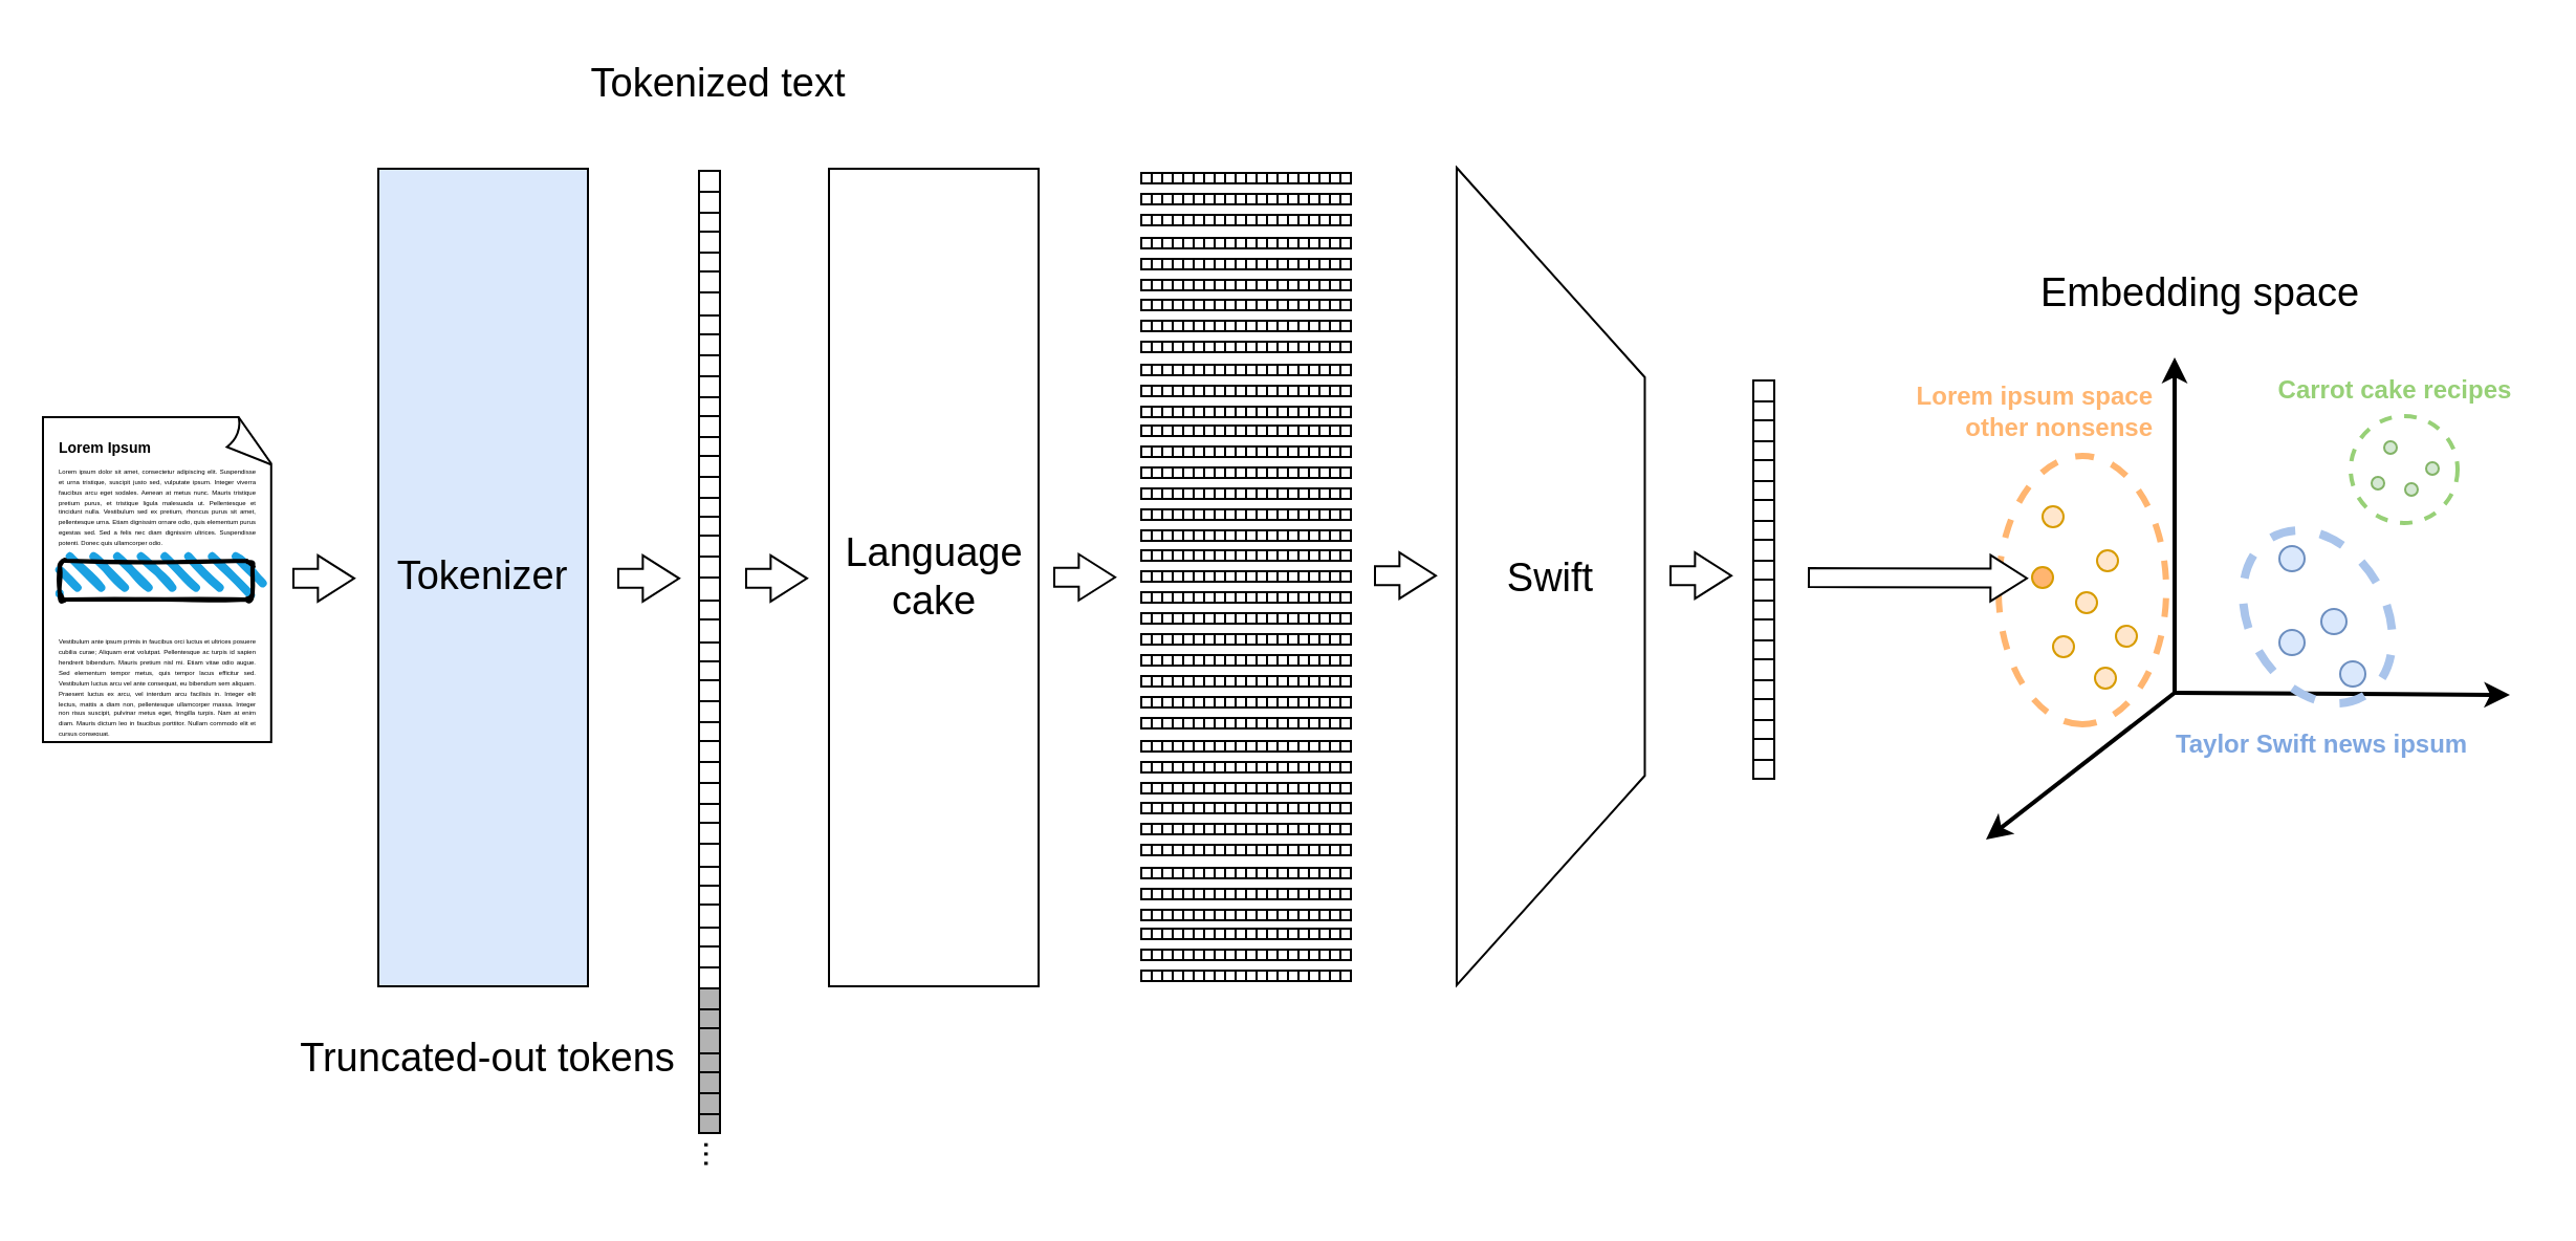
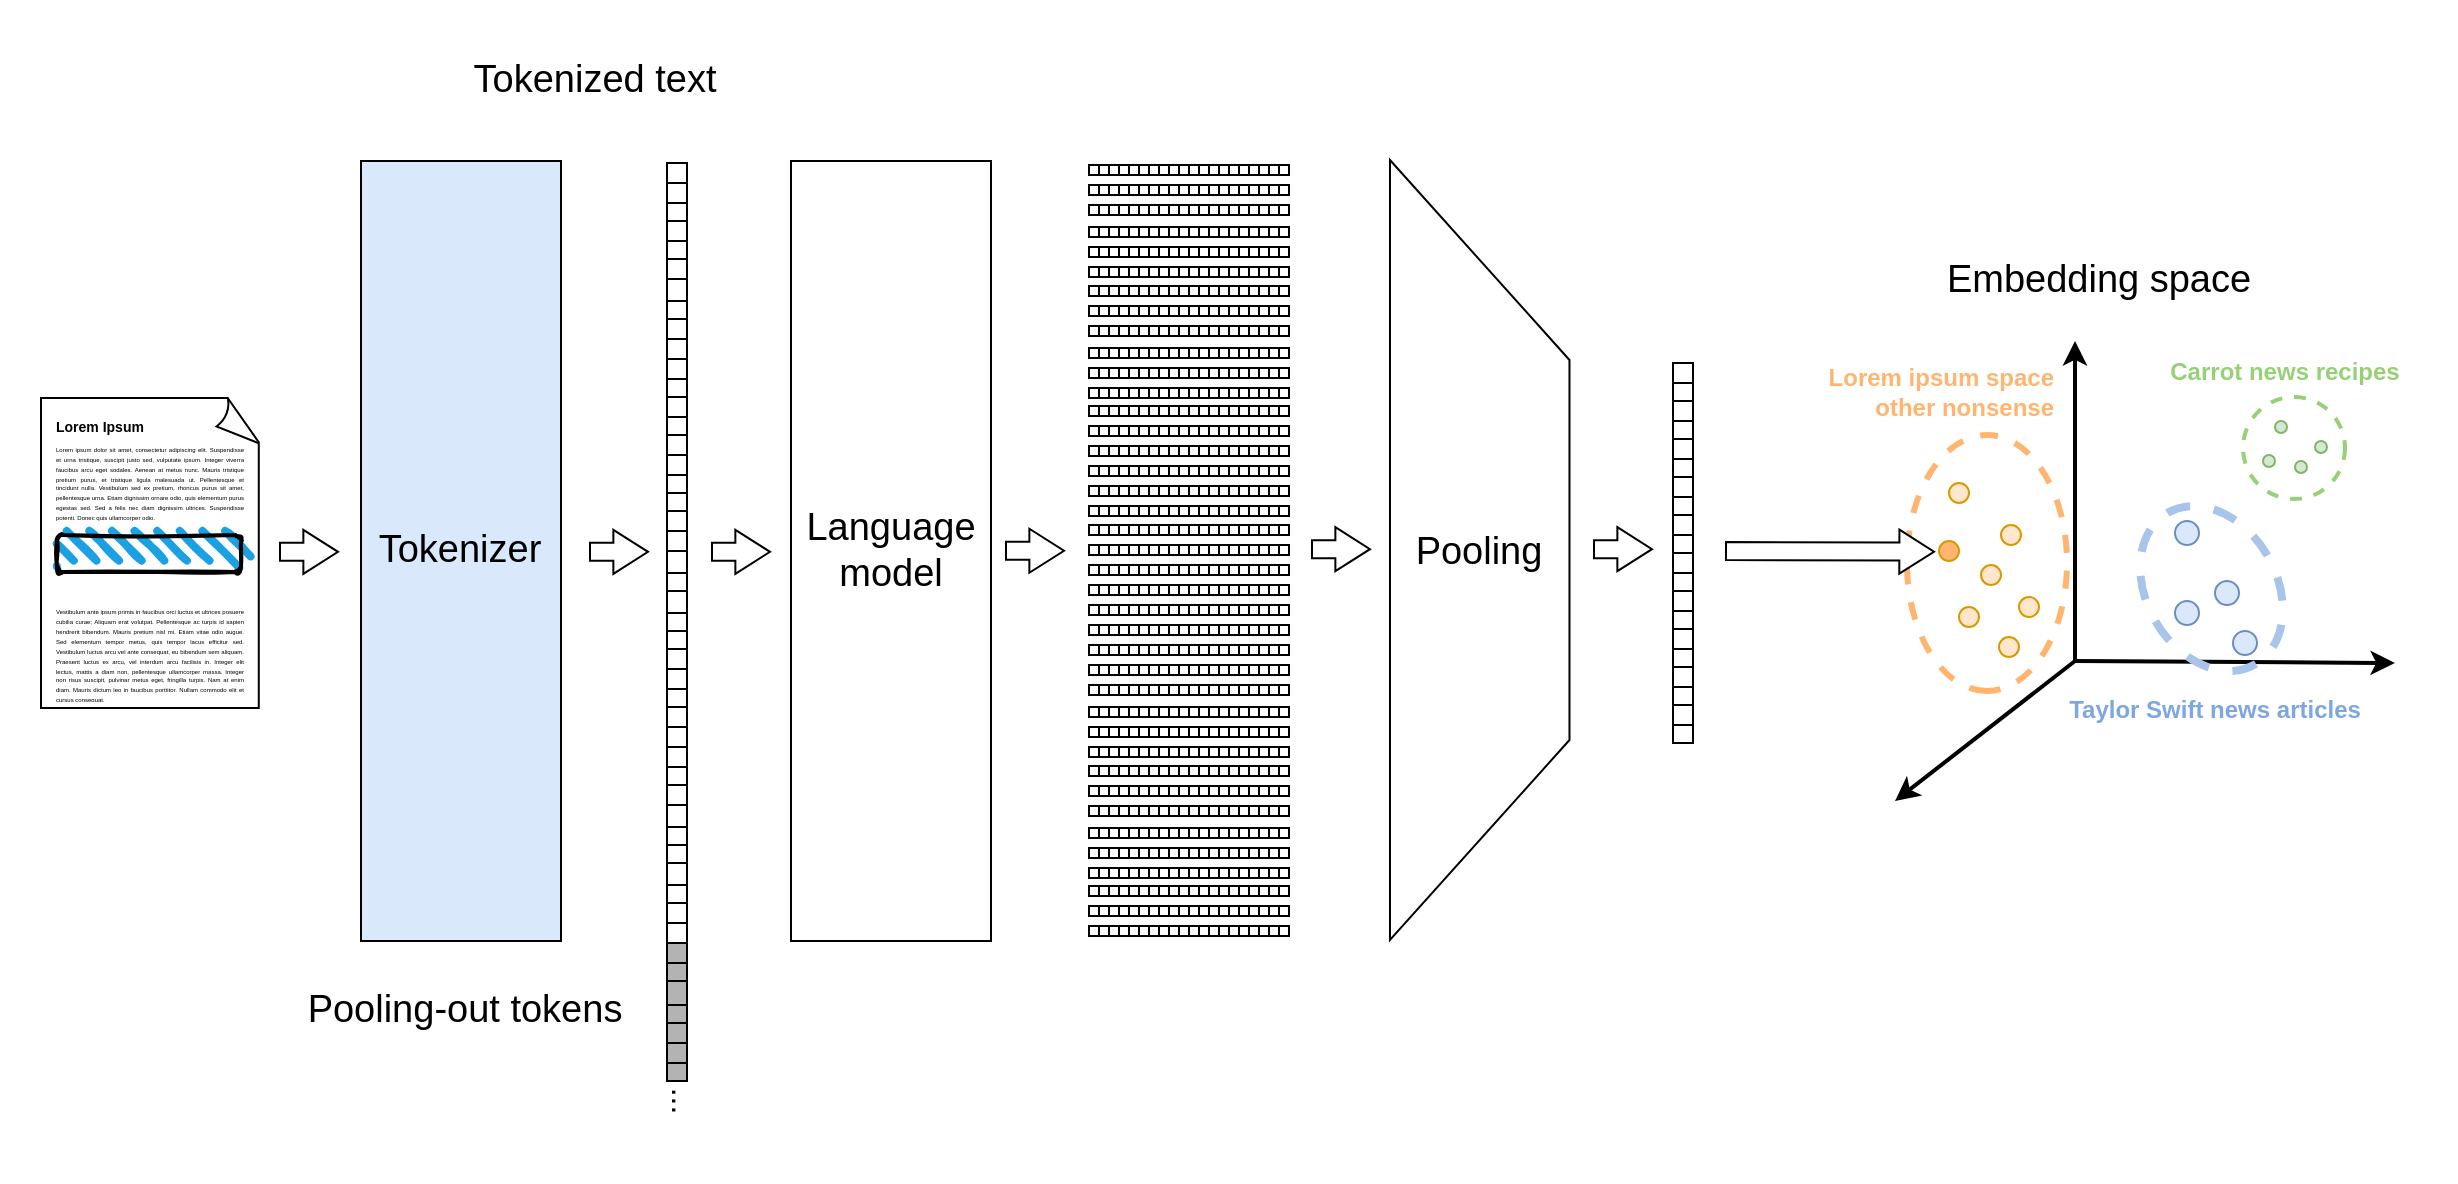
- <mxCell id="152" value="&lt;font style=&quot;font-size: 19px;&quot;&gt;Tokenized text&lt;/font&gt;" style="text;html=1;align=center;verticalAlign=middle;resizable=0;points=[];autosize=1;strokeColor=none;fillColor=none;" vertex="1" parent="1"><mxGeometry x="272" y="20" width="140" height="40" as="geometry" /></mxCell>
+ <mxCell id="152" value="&lt;font style=&quot;font-size: 19px;&quot;&gt;Tokenized text&lt;/font&gt;" style="text;html=1;align=center;verticalAlign=middle;resizable=0;points=[];autosize=1;strokeColor=none;fillColor=none;" vertex="1" parent="1"><mxGeometry x="227" y="20" width="140" height="40" as="geometry" /></mxCell>
- <mxCell id="162" value="&lt;div&gt;&lt;b style=&quot;color: rgb(151, 208, 119);&quot;&gt;Carrot cake recipes&lt;/b&gt;&lt;/div&gt;" style="text;html=1;align=center;verticalAlign=middle;resizable=0;points=[];autosize=1;strokeColor=none;fillColor=none;" vertex="1" parent="1"><mxGeometry x="1077" y="171" width="130" height="30" as="geometry" /></mxCell>
+ <mxCell id="162" value="&lt;div&gt;&lt;b style=&quot;color: rgb(151, 208, 119);&quot;&gt;Carrot news recipes&lt;/b&gt;&lt;/div&gt;" style="text;html=1;align=center;verticalAlign=middle;resizable=0;points=[];autosize=1;strokeColor=none;fillColor=none;" vertex="1" parent="1"><mxGeometry x="1077" y="171" width="130" height="30" as="geometry" /></mxCell>
- <mxCell id="44" value="&lt;div&gt;&lt;font style=&quot;font-size: 19px;&quot;&gt;Language&lt;/font&gt;&lt;/div&gt;&lt;div&gt;&lt;font style=&quot;font-size: 19px;&quot;&gt;cake&lt;/font&gt;&lt;/div&gt;" style="text;html=1;align=center;verticalAlign=middle;resizable=0;points=[];autosize=1;strokeColor=none;fillColor=none;" parent="1" vertex="1"><mxGeometry x="390" y="244.51" width="110" height="60" as="geometry" /></mxCell>
+ <mxCell id="44" value="&lt;div&gt;&lt;font style=&quot;font-size: 19px;&quot;&gt;Language&lt;/font&gt;&lt;/div&gt;&lt;div&gt;&lt;font style=&quot;font-size: 19px;&quot;&gt;model&lt;/font&gt;&lt;/div&gt;" style="text;html=1;align=center;verticalAlign=middle;resizable=0;points=[];autosize=1;strokeColor=none;fillColor=none;" parent="1" vertex="1"><mxGeometry x="390" y="244.51" width="110" height="60" as="geometry" /></mxCell>
- <mxCell id="1043" value="&lt;font style=&quot;font-size: 19px;&quot;&gt;Swift&lt;/font&gt;" style="text;html=1;align=center;verticalAlign=middle;resizable=0;points=[];autosize=1;strokeColor=none;fillColor=none;" vertex="1" parent="1"><mxGeometry x="694.37" y="256" width="90" height="40" as="geometry" /></mxCell>
+ <mxCell id="1043" value="&lt;font style=&quot;font-size: 19px;&quot;&gt;Pooling&lt;/font&gt;" style="text;html=1;align=center;verticalAlign=middle;resizable=0;points=[];autosize=1;strokeColor=none;fillColor=none;" vertex="1" parent="1"><mxGeometry x="694.37" y="256" width="90" height="40" as="geometry" /></mxCell>
- <mxCell id="178" value="&lt;div&gt;&lt;b&gt;Taylor Swift news ipsum&lt;/b&gt;&lt;/div&gt;" style="text;html=1;align=center;verticalAlign=middle;resizable=0;points=[];autosize=1;strokeColor=none;fillColor=none;fontColor=#7EA6E0;" vertex="1" parent="1"><mxGeometry x="1022" y="340" width="170" height="30" as="geometry" /></mxCell>
+ <mxCell id="178" value="&lt;div&gt;&lt;b&gt;Taylor Swift news articles&lt;/b&gt;&lt;/div&gt;" style="text;html=1;align=center;verticalAlign=middle;resizable=0;points=[];autosize=1;strokeColor=none;fillColor=none;fontColor=#7EA6E0;" vertex="1" parent="1"><mxGeometry x="1022" y="340" width="170" height="30" as="geometry" /></mxCell>
- <mxCell id="153" value="&lt;font style=&quot;font-size: 19px;&quot;&gt;Truncated-out tokens&lt;/font&gt;" style="text;html=1;align=center;verticalAlign=middle;resizable=0;points=[];autosize=1;strokeColor=none;fillColor=none;" vertex="1" parent="1"><mxGeometry x="132" y="485" width="200" height="40" as="geometry" /></mxCell>
+ <mxCell id="153" value="&lt;font style=&quot;font-size: 19px;&quot;&gt;Pooling-out tokens&lt;/font&gt;" style="text;html=1;align=center;verticalAlign=middle;resizable=0;points=[];autosize=1;strokeColor=none;fillColor=none;" vertex="1" parent="1"><mxGeometry x="132" y="485" width="200" height="40" as="geometry" /></mxCell>
